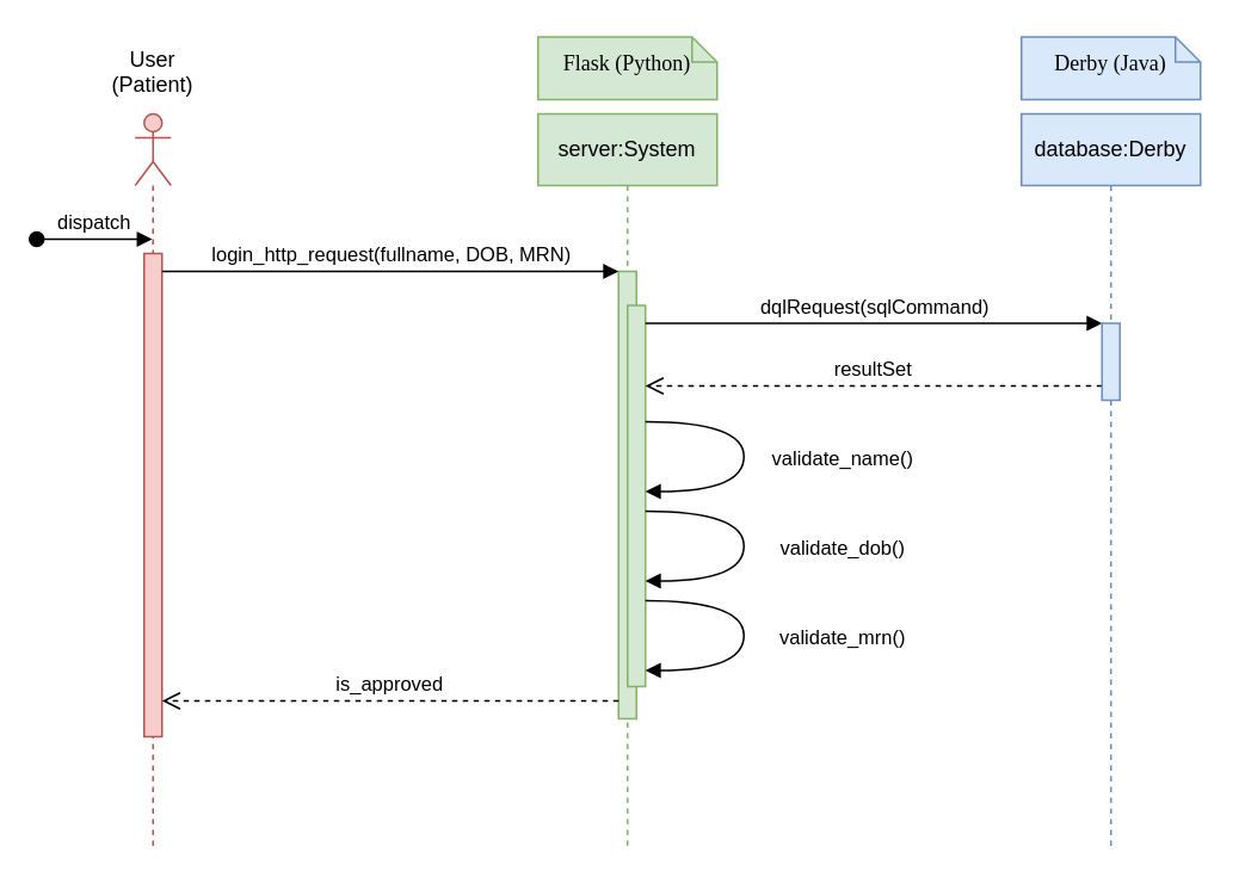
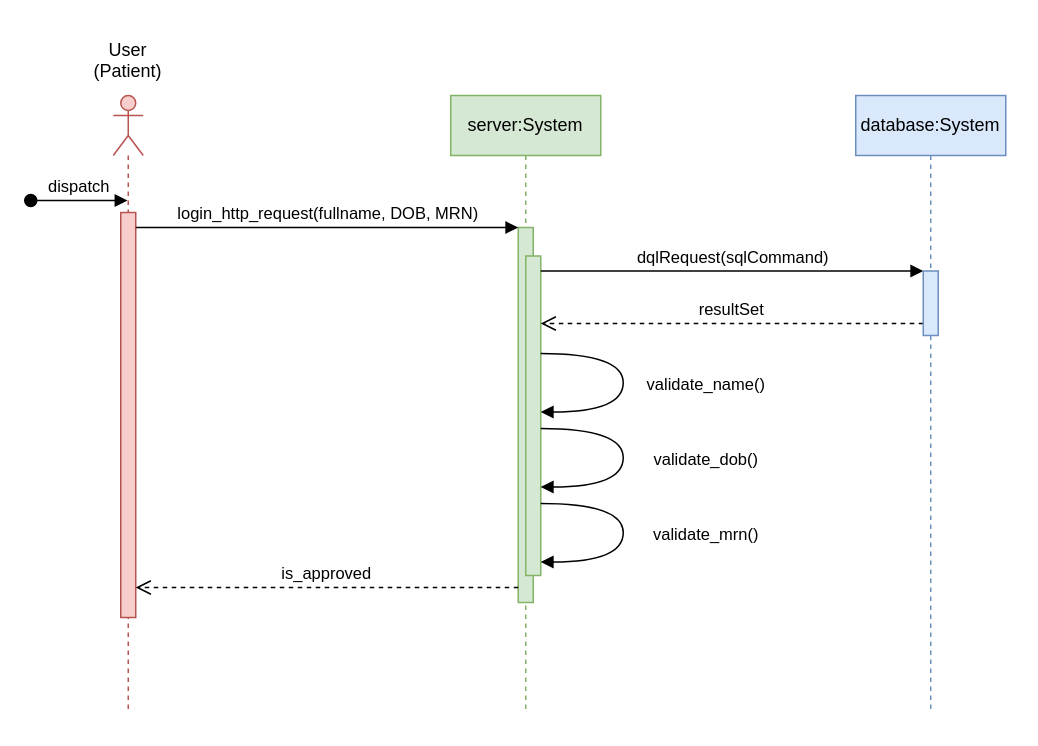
- <mxCell id="16" value="Flask (Python)" style="shape=note;whiteSpace=wrap;html=1;size=14;verticalAlign=middle;align=center;spacingTop=-6;rounded=0;shadow=0;comic=0;labelBackgroundColor=none;strokeWidth=1;fontFamily=Verdana;fontSize=12;fillColor=#d5e8d4;strokeColor=#82b366;" parent="1" vertex="1"><mxGeometry x="300" y="20" width="100" height="35" as="geometry" /></mxCell>
- <mxCell id="17" value="Derby (Java)" style="shape=note;whiteSpace=wrap;html=1;size=14;verticalAlign=middle;align=center;spacingTop=-6;rounded=0;shadow=0;comic=0;labelBackgroundColor=none;strokeWidth=1;fontFamily=Verdana;fontSize=12;fillColor=#dae8fc;strokeColor=#6c8ebf;" parent="1" vertex="1"><mxGeometry x="570" y="20" width="100" height="35" as="geometry" /></mxCell>
- <mxCell id="14" value="database:Derby" style="shape=umlLifeline;perimeter=lifelinePerimeter;whiteSpace=wrap;html=1;container=0;dropTarget=0;collapsible=0;recursiveResize=0;outlineConnect=0;portConstraint=eastwest;newEdgeStyle={&quot;edgeStyle&quot;:&quot;elbowEdgeStyle&quot;,&quot;elbow&quot;:&quot;vertical&quot;,&quot;curved&quot;:0,&quot;rounded&quot;:0};fillColor=#dae8fc;strokeColor=#6c8ebf;" parent="1" vertex="1"><mxGeometry x="570" y="63" width="100" height="412" as="geometry" /></mxCell>
+ <mxCell id="14" value="database:System" style="shape=umlLifeline;perimeter=lifelinePerimeter;whiteSpace=wrap;html=1;container=0;dropTarget=0;collapsible=0;recursiveResize=0;outlineConnect=0;portConstraint=eastwest;newEdgeStyle={&quot;edgeStyle&quot;:&quot;elbowEdgeStyle&quot;,&quot;elbow&quot;:&quot;vertical&quot;,&quot;curved&quot;:0,&quot;rounded&quot;:0};fillColor=#dae8fc;strokeColor=#6c8ebf;" parent="1" vertex="1"><mxGeometry x="570" y="63" width="100" height="412" as="geometry" /></mxCell>
